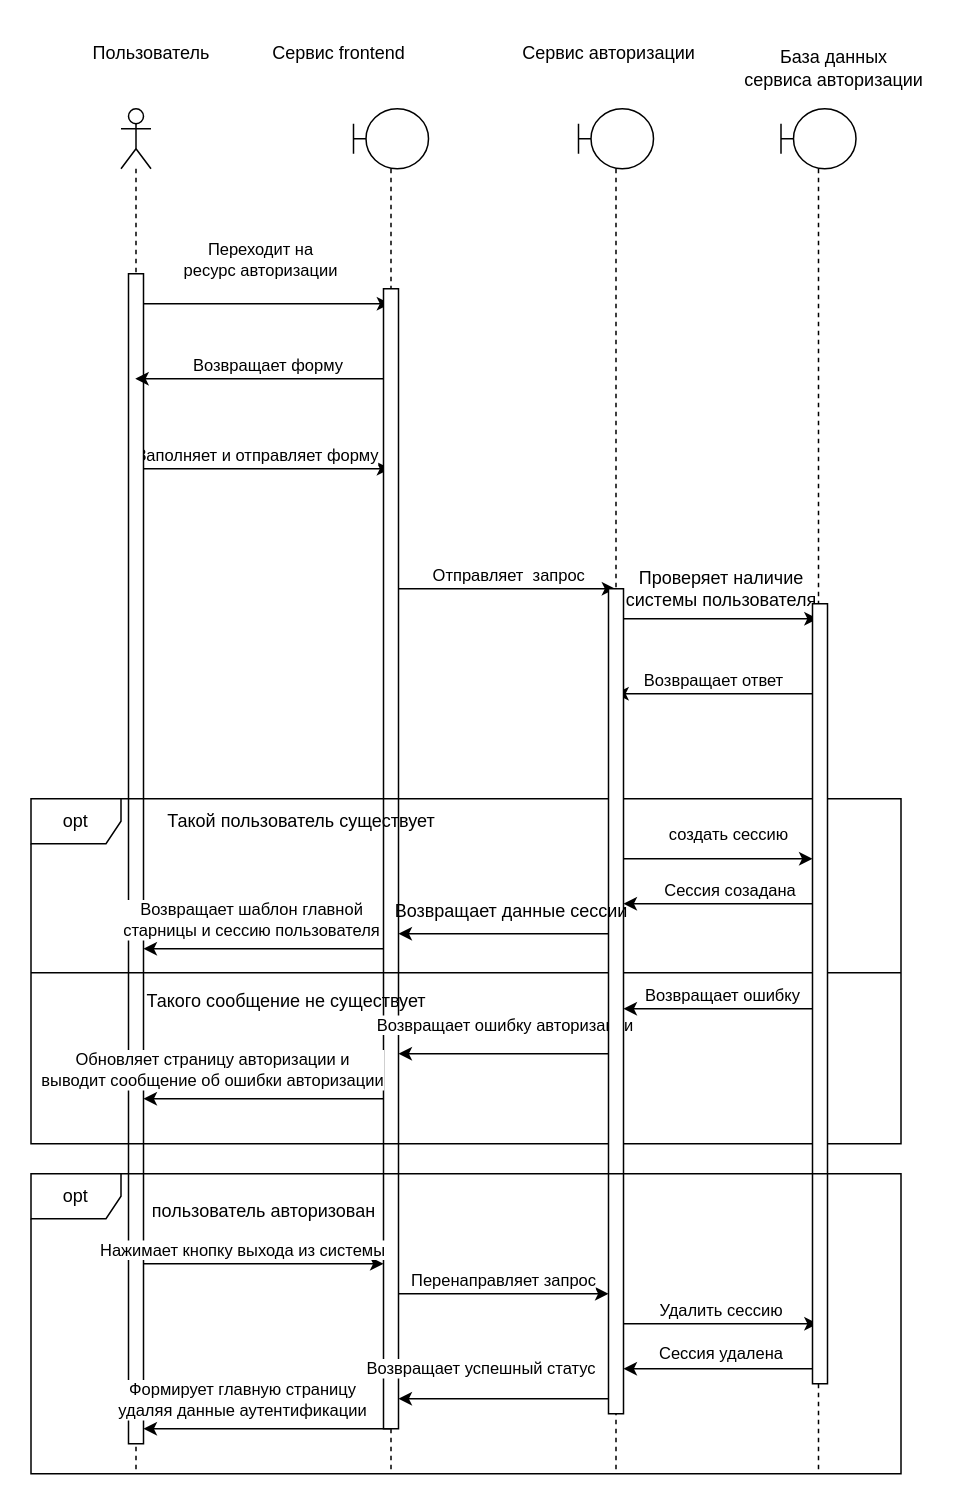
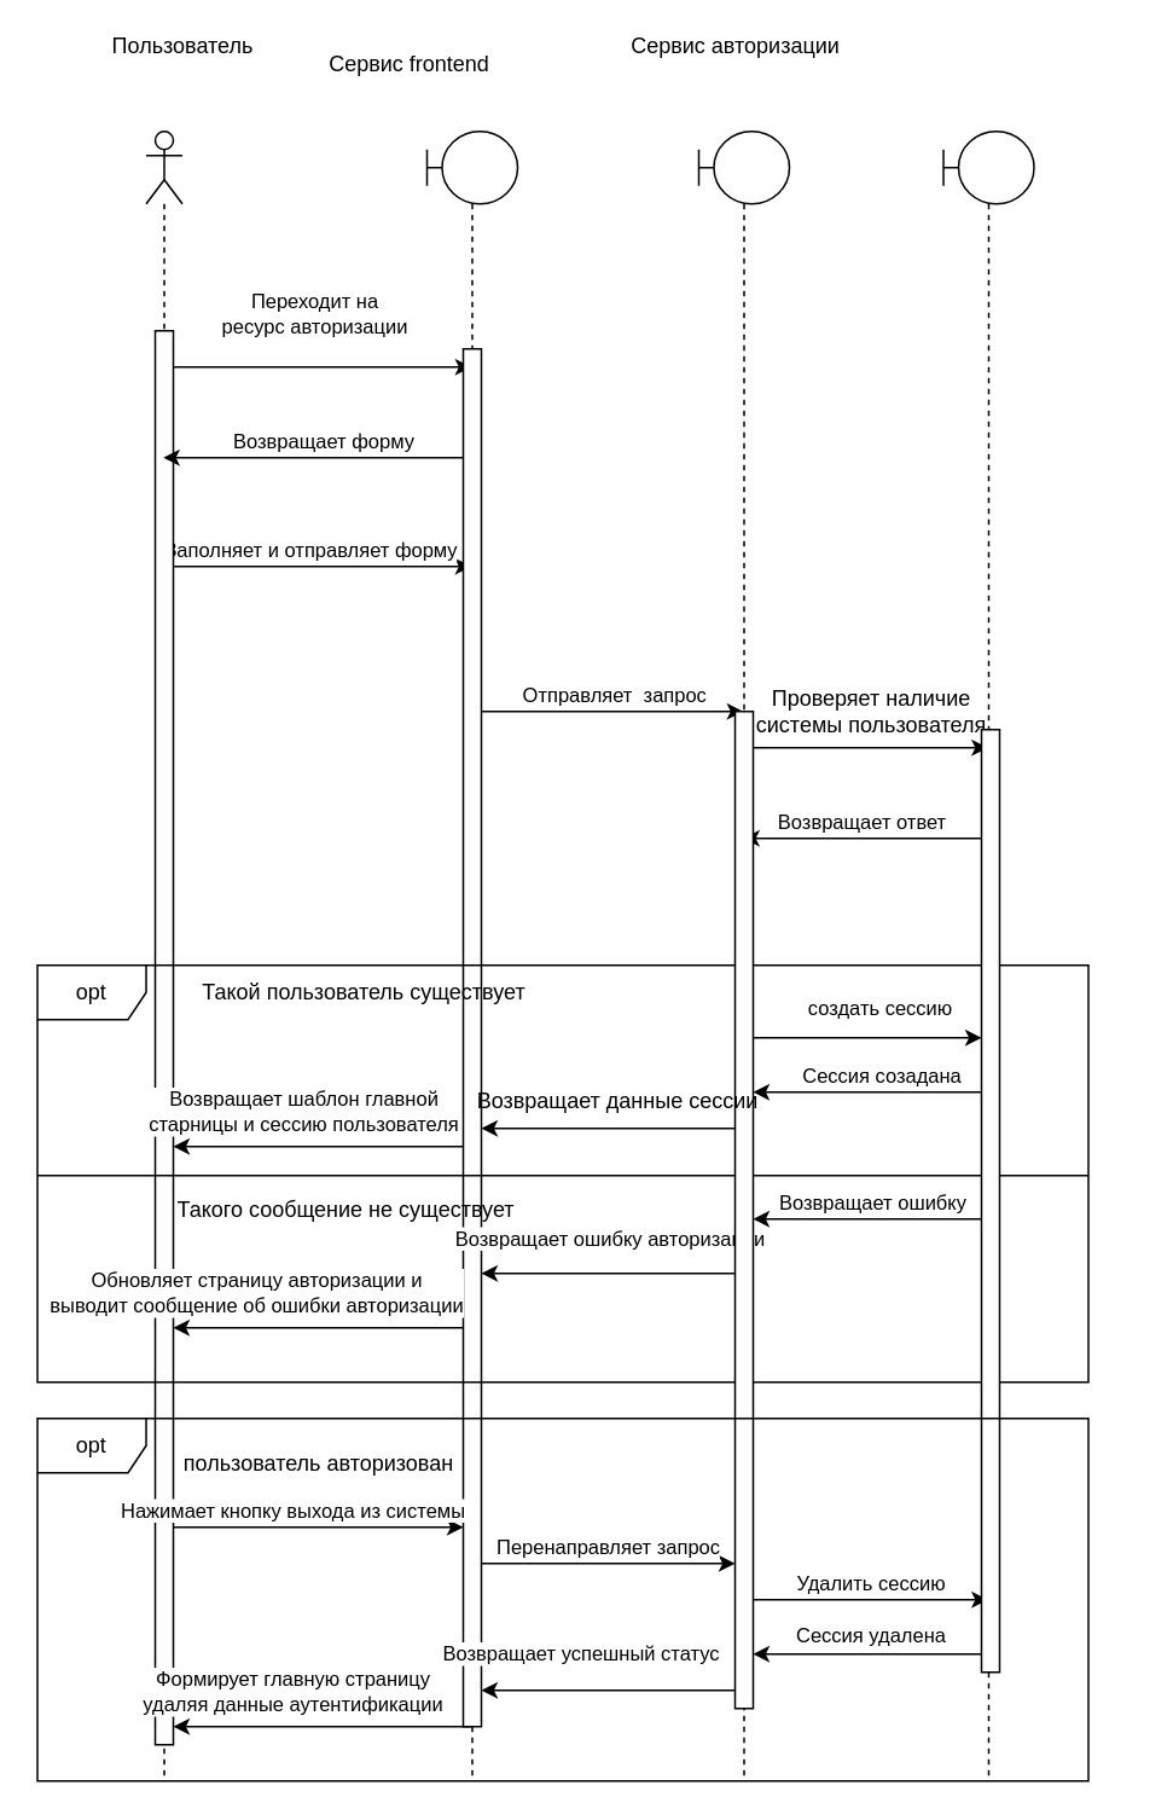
- <mxCell id="8" value="Пользователь" style="text;html=1;align=center;verticalAlign=middle;resizable=0;points=[];autosize=1;strokeColor=none;fillColor=none;" vertex="1" parent="1"><mxGeometry x="50" y="20" width="100" height="30" as="geometry" /></mxCell>
+ <mxCell id="8" value="Пользователь" style="text;html=1;align=center;verticalAlign=middle;resizable=0;points=[];autosize=1;strokeColor=none;fillColor=none;" vertex="1" parent="1"><mxGeometry x="50" y="10" width="100" height="30" as="geometry" /></mxCell>
- <mxCell id="25" value="Сервис авторизации" style="text;html=1;align=center;verticalAlign=middle;resizable=0;points=[];autosize=1;strokeColor=none;fillColor=none;" vertex="1" parent="1"><mxGeometry x="335" y="20" width="140" height="30" as="geometry" /></mxCell>
+ <mxCell id="25" value="Сервис авторизации" style="text;html=1;align=center;verticalAlign=middle;resizable=0;points=[];autosize=1;strokeColor=none;fillColor=none;" vertex="1" parent="1"><mxGeometry x="335" y="10" width="140" height="30" as="geometry" /></mxCell>
- <mxCell id="31" value="База данных &lt;br&gt;сервиса авторизации" style="text;html=1;align=center;verticalAlign=middle;resizable=0;points=[];autosize=1;strokeColor=none;fillColor=none;" vertex="1" parent="1"><mxGeometry x="485" y="25" width="140" height="40" as="geometry" /></mxCell>
